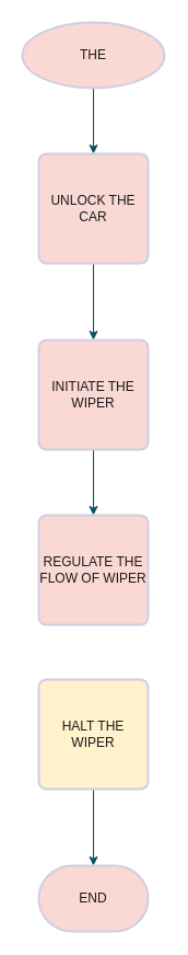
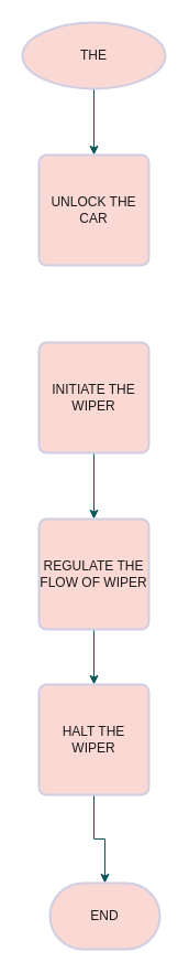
- <mxCell id="4" style="edgeStyle=orthogonalEdgeStyle;rounded=0;orthogonalLoop=1;jettySize=auto;html=1;exitX=0.5;exitY=1;exitDx=0;exitDy=0;entryX=0.5;entryY=0;entryDx=0;entryDy=0;strokeColor=#09555B;fontColor=#1A1A1A;" edge="1" parent="1" source="5" target="7"><mxGeometry relative="1" as="geometry" /></mxCell>
+ <mxCell id="8" style="edgeStyle=orthogonalEdgeStyle;rounded=0;orthogonalLoop=1;jettySize=auto;html=1;exitX=0.5;exitY=1;exitDx=0;exitDy=0;entryX=0.5;entryY=0;entryDx=0;entryDy=0;strokeColor=#09555B;fontColor=#1A1A1A;" edge="1" parent="1" source="9" target="11"><mxGeometry relative="1" as="geometry" /></mxCell>
- <mxCell id="11" value="HALT THE WIPER" style="rounded=1;whiteSpace=wrap;html=1;absoluteArcSize=1;arcSize=14;strokeWidth=2;fillColor=#fff2cc;strokeColor=#D0CEE2;fontColor=#1A1A1A;" vertex="1" parent="1"><mxGeometry x="35" y="620" width="100" height="100" as="geometry" /></mxCell>
+ <mxCell id="11" value="HALT THE WIPER" style="rounded=1;whiteSpace=wrap;html=1;absoluteArcSize=1;arcSize=14;strokeWidth=2;fillColor=#FAD9D5;strokeColor=#D0CEE2;fontColor=#1A1A1A;" vertex="1" parent="1"><mxGeometry x="35" y="620" width="100" height="100" as="geometry" /></mxCell>
- <mxCell id="12" value="END" style="strokeWidth=2;html=1;shape=mxgraph.flowchart.terminator;whiteSpace=wrap;fillColor=#FAD9D5;strokeColor=#D0CEE2;fontColor=#1A1A1A;" vertex="1" parent="1"><mxGeometry x="35" y="790" width="100" height="60" as="geometry" /></mxCell>
+ <mxCell id="12" value="END" style="strokeWidth=2;html=1;shape=mxgraph.flowchart.terminator;whiteSpace=wrap;fillColor=#FAD9D5;strokeColor=#D0CEE2;fontColor=#1A1A1A;" vertex="1" parent="1"><mxGeometry x="45" y="800" width="100" height="60" as="geometry" /></mxCell>
